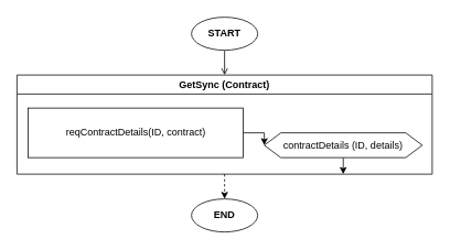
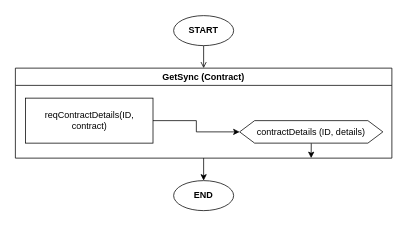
- <mxCell id="7" value="reqContractDetails(ID, contract)" style="rounded=0;whiteSpace=wrap;html=1;" vertex="1" parent="5"><mxGeometry x="13.5" y="40" width="260" height="60" as="geometry" /></mxCell>
+ <mxCell id="7" value="reqContractDetails(ID, contract)" style="rounded=0;whiteSpace=wrap;html=1;" vertex="1" parent="5"><mxGeometry x="13.5" y="40" width="170" height="60" as="geometry" /></mxCell>
- <mxCell id="4" style="edgeStyle=orthogonalEdgeStyle;rounded=0;orthogonalLoop=1;jettySize=auto;html=1;exitX=0.5;exitY=1;exitDx=0;exitDy=0;entryX=0.5;entryY=0;entryDx=0;entryDy=0;dashed=1;" edge="1" parent="1" source="5" target="10"><mxGeometry relative="1" as="geometry" /></mxCell>
+ <mxCell id="4" style="edgeStyle=orthogonalEdgeStyle;rounded=0;orthogonalLoop=1;jettySize=auto;html=1;exitX=0.5;exitY=1;exitDx=0;exitDy=0;entryX=0.5;entryY=0;entryDx=0;entryDy=0;" edge="1" parent="1" source="5" target="10"><mxGeometry relative="1" as="geometry" /></mxCell>
